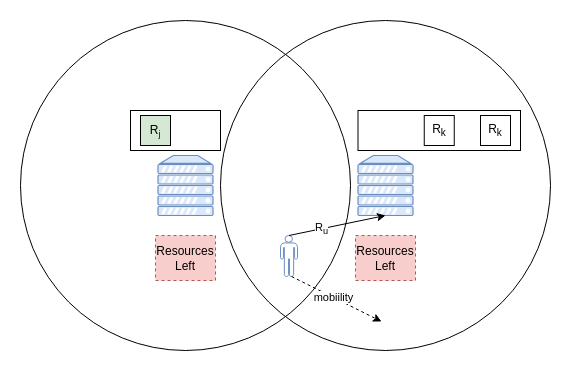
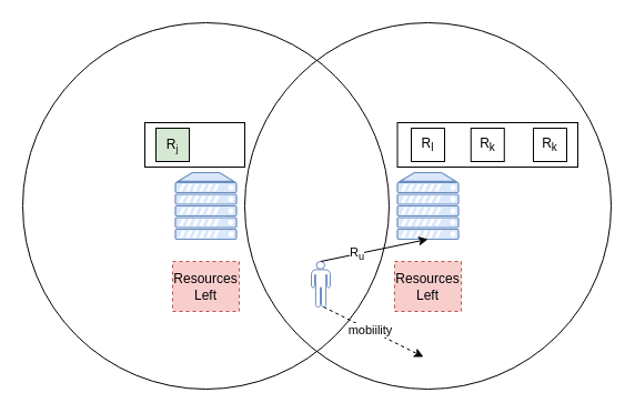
+ <mxCell id="12" value="R&lt;sub style=&quot;border-color: var(--border-color);&quot;&gt;l&lt;/sub&gt;" style="whiteSpace=wrap;html=1;aspect=fixed;" vertex="1" parent="1"><mxGeometry x="370" y="115" width="30" height="30" as="geometry" /></mxCell>
